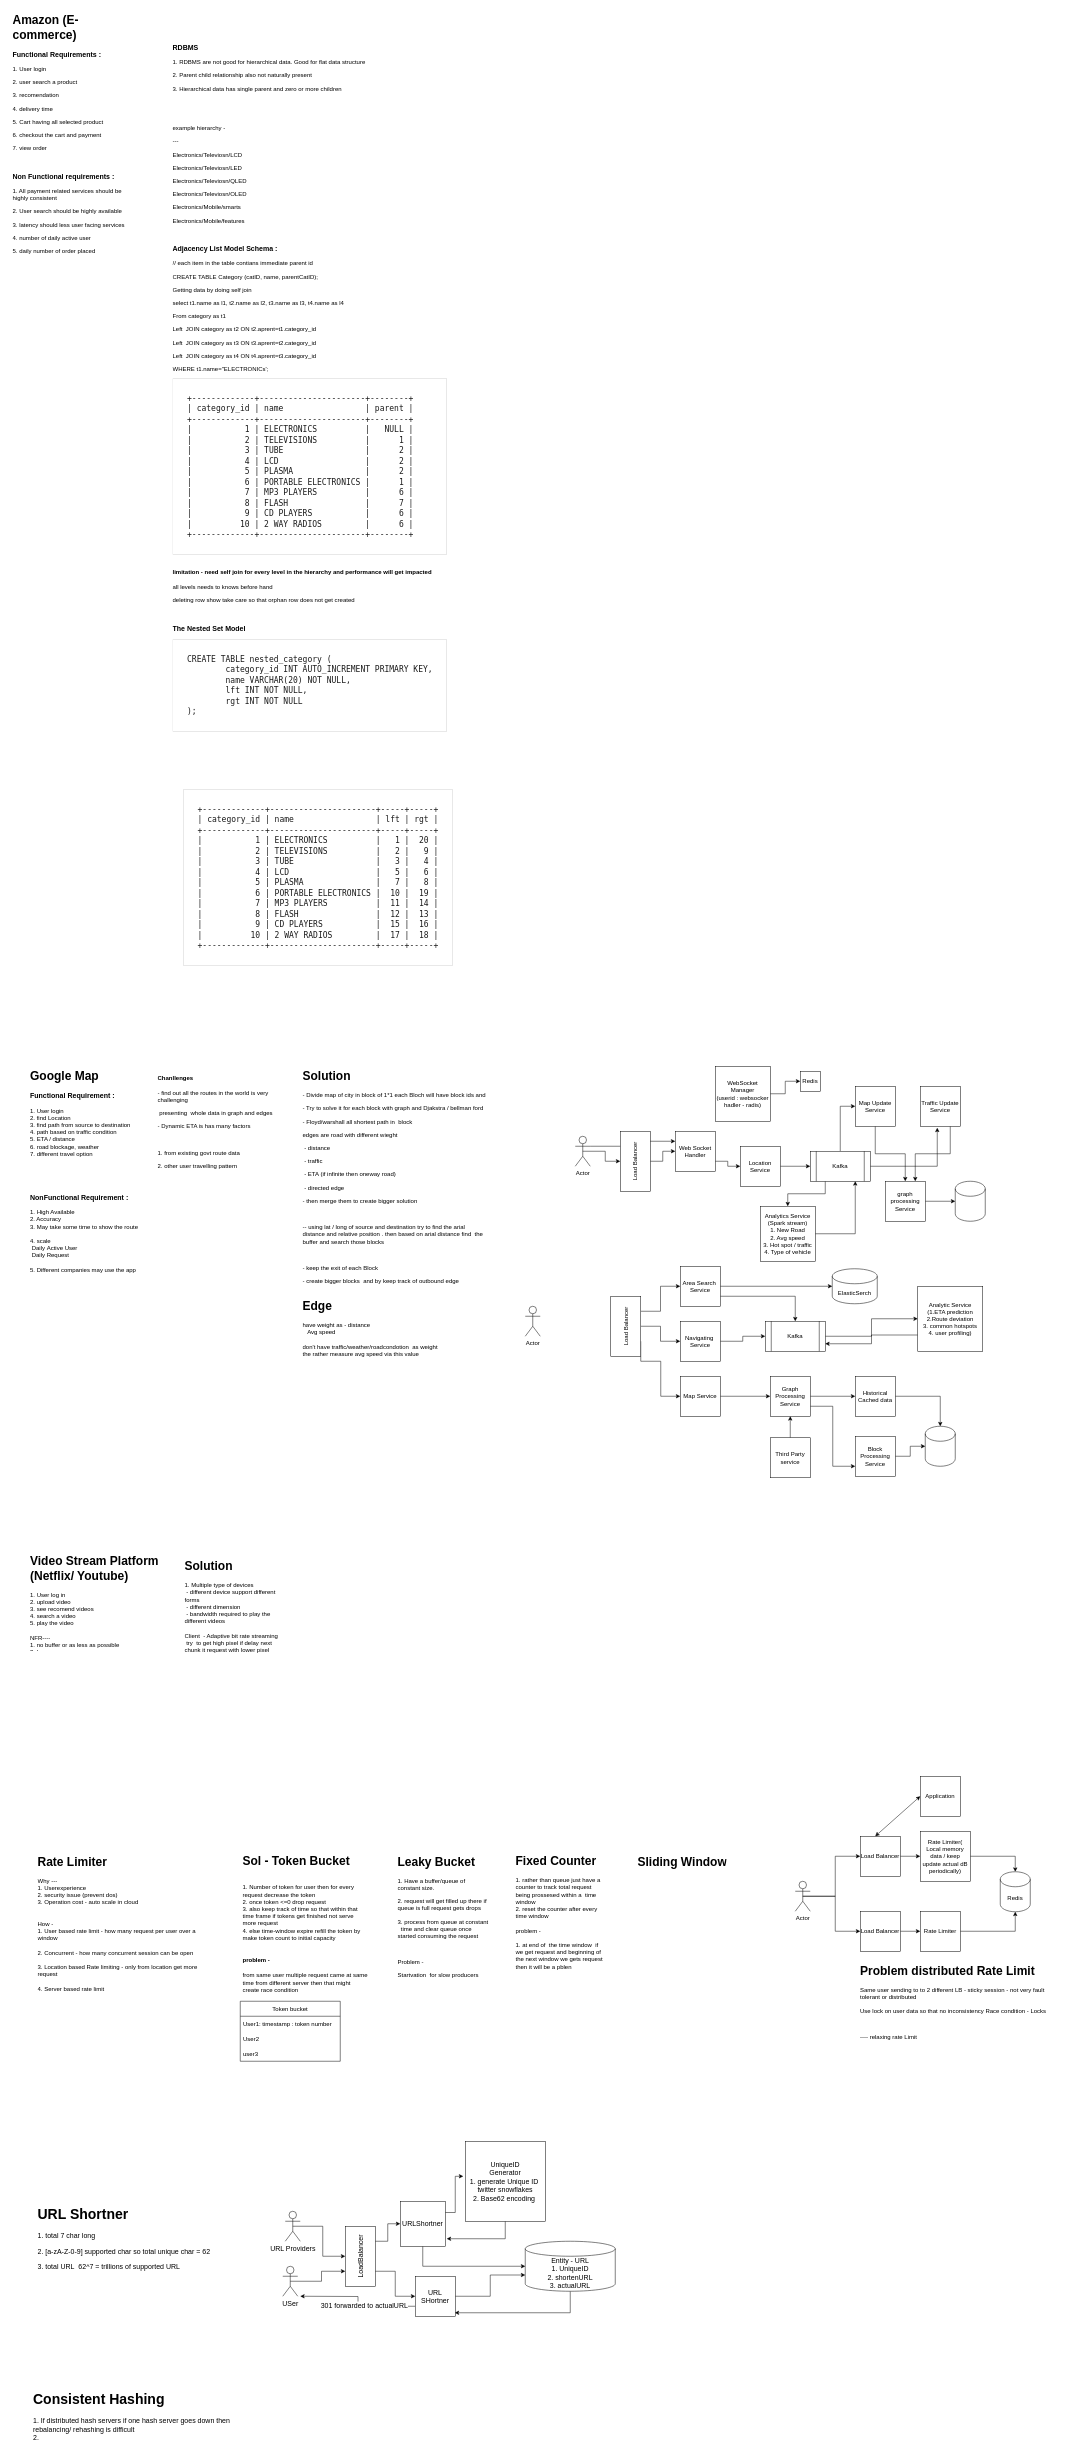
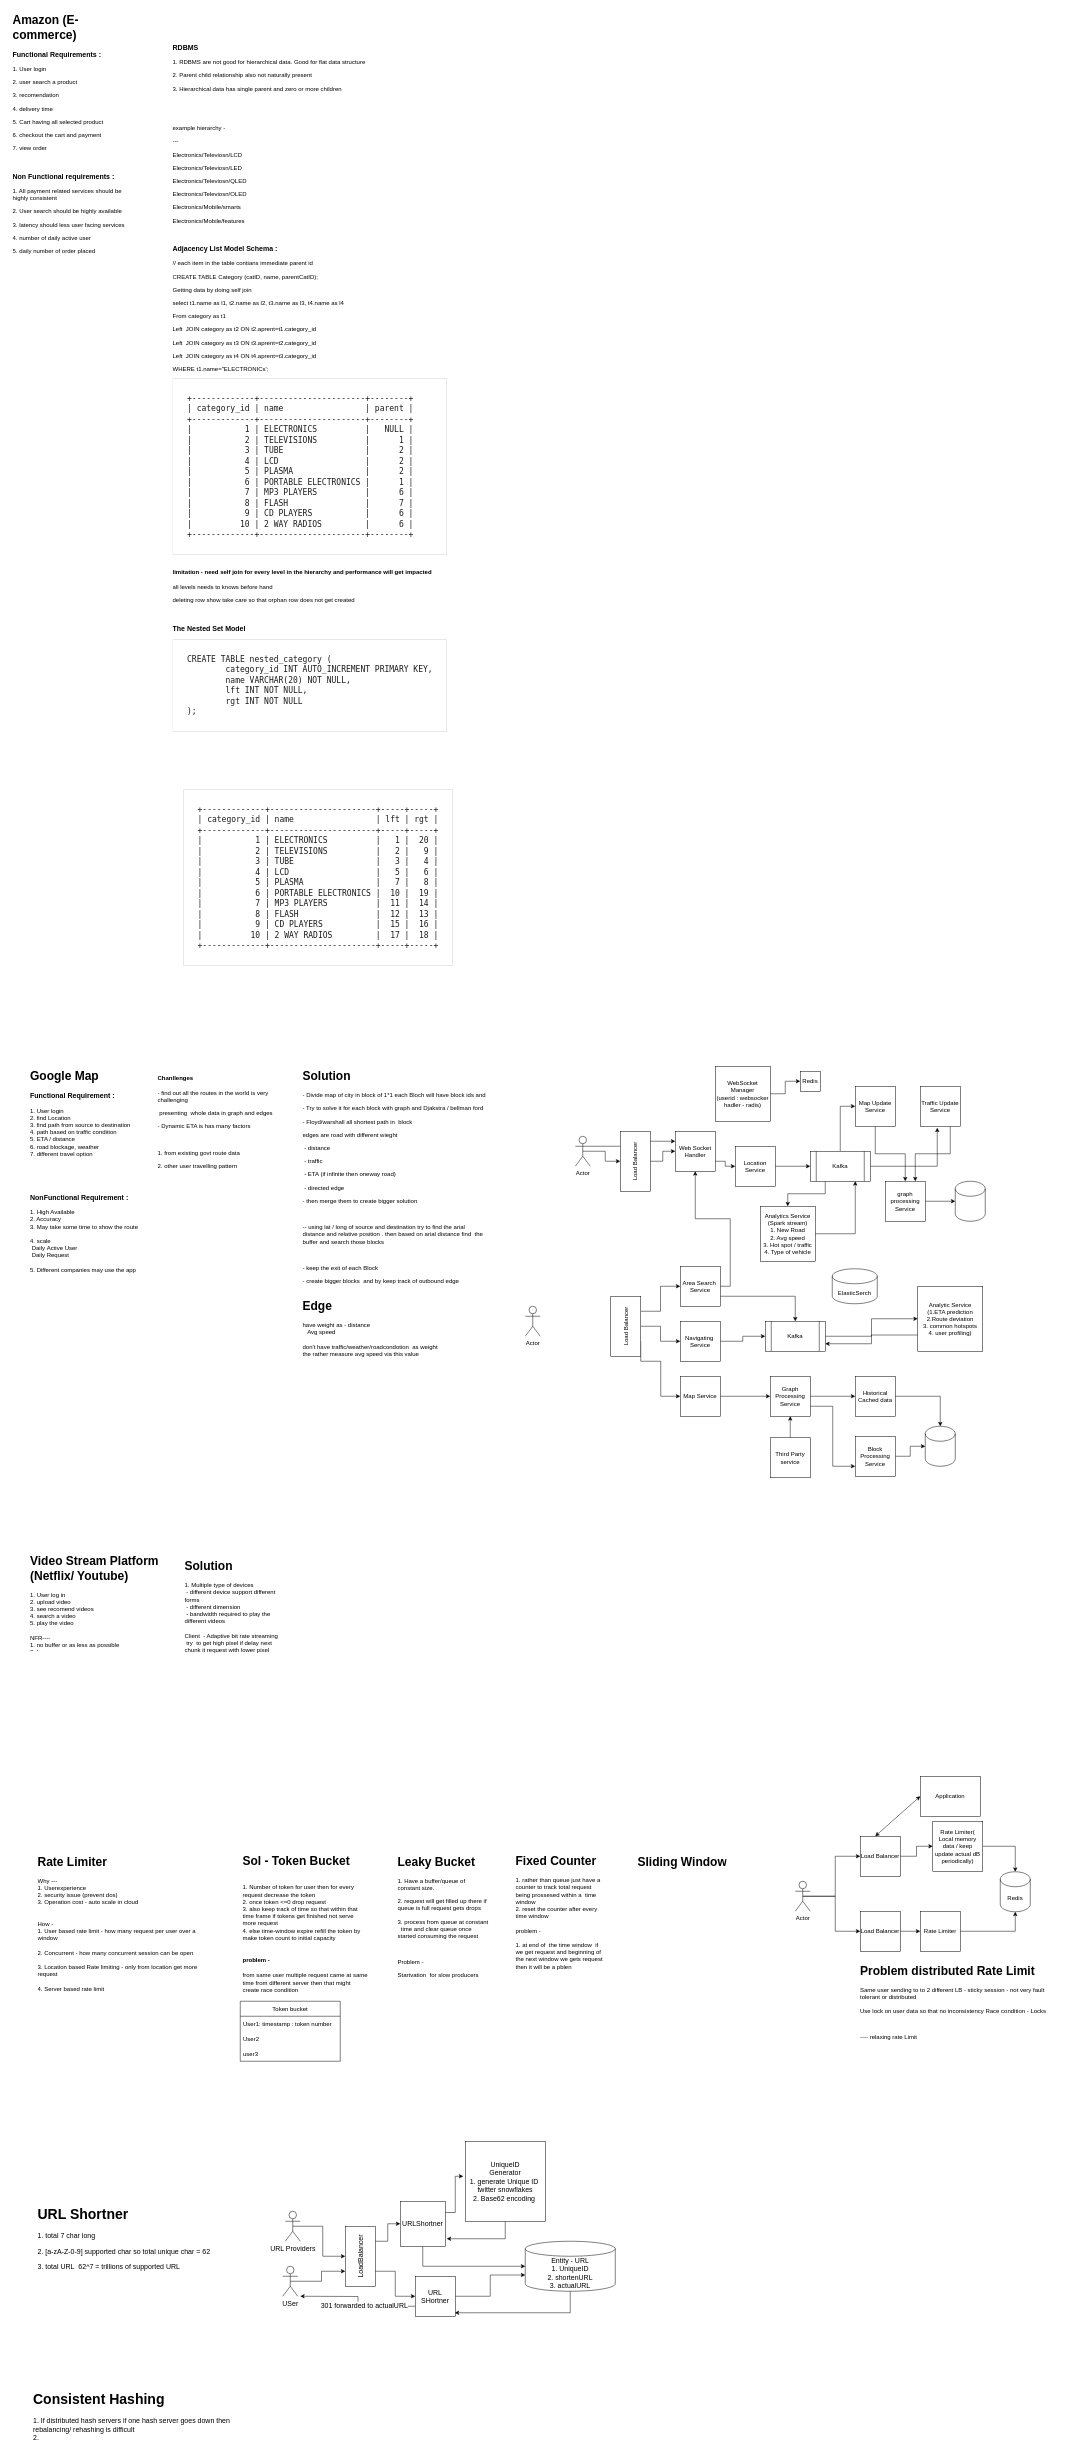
- <mxCell id="20" value="Location Service" style="whiteSpace=wrap;html=1;aspect=fixed;" parent="1" vertex="1"><mxGeometry x="1480" y="2292" width="80" height="80" as="geometry" /></mxCell>
+ <mxCell id="20" value="Location Service" style="whiteSpace=wrap;html=1;aspect=fixed;" parent="1" vertex="1"><mxGeometry x="1470" y="2292" width="80" height="80" as="geometry" /></mxCell>
- <mxCell id="35" style="edgeStyle=orthogonalEdgeStyle;rounded=0;orthogonalLoop=1;jettySize=auto;html=1;exitX=1;exitY=0.5;exitDx=0;exitDy=0;entryX=0;entryY=0.5;entryDx=0;entryDy=0;entryPerimeter=0;" parent="1" source="37" target="44" edge="1"><mxGeometry relative="1" as="geometry" /></mxCell>
+ <mxCell id="35" style="edgeStyle=orthogonalEdgeStyle;rounded=0;orthogonalLoop=1;jettySize=auto;html=1;exitX=1;exitY=0.5;exitDx=0;exitDy=0;" parent="1" source="37" target="16" edge="1"><mxGeometry relative="1" as="geometry" /></mxCell>
- <mxCell id="85" value="Application" style="whiteSpace=wrap;html=1;aspect=fixed;" parent="1" vertex="1"><mxGeometry x="1840" y="3552" width="80" height="80" as="geometry" /></mxCell>
+ <mxCell id="85" value="Application" style="whiteSpace=wrap;html=1;aspect=fixed;" parent="1" vertex="1"><mxGeometry x="1840" y="3552" width="120" height="80" as="geometry" /></mxCell>
- <mxCell id="79" value="Rate Limiter(&lt;br&gt;Local memory data / keep update actual dB periodically)" style="whiteSpace=wrap;html=1;aspect=fixed;" parent="1" vertex="1"><mxGeometry x="1840" y="3662" width="100" height="100" as="geometry" /></mxCell>
+ <mxCell id="79" value="Rate Limiter(&lt;br&gt;Local memory data / keep update actual dB periodically)" style="whiteSpace=wrap;html=1;aspect=fixed;" parent="1" vertex="1"><mxGeometry x="1865" y="3642" width="100" height="100" as="geometry" /></mxCell>
